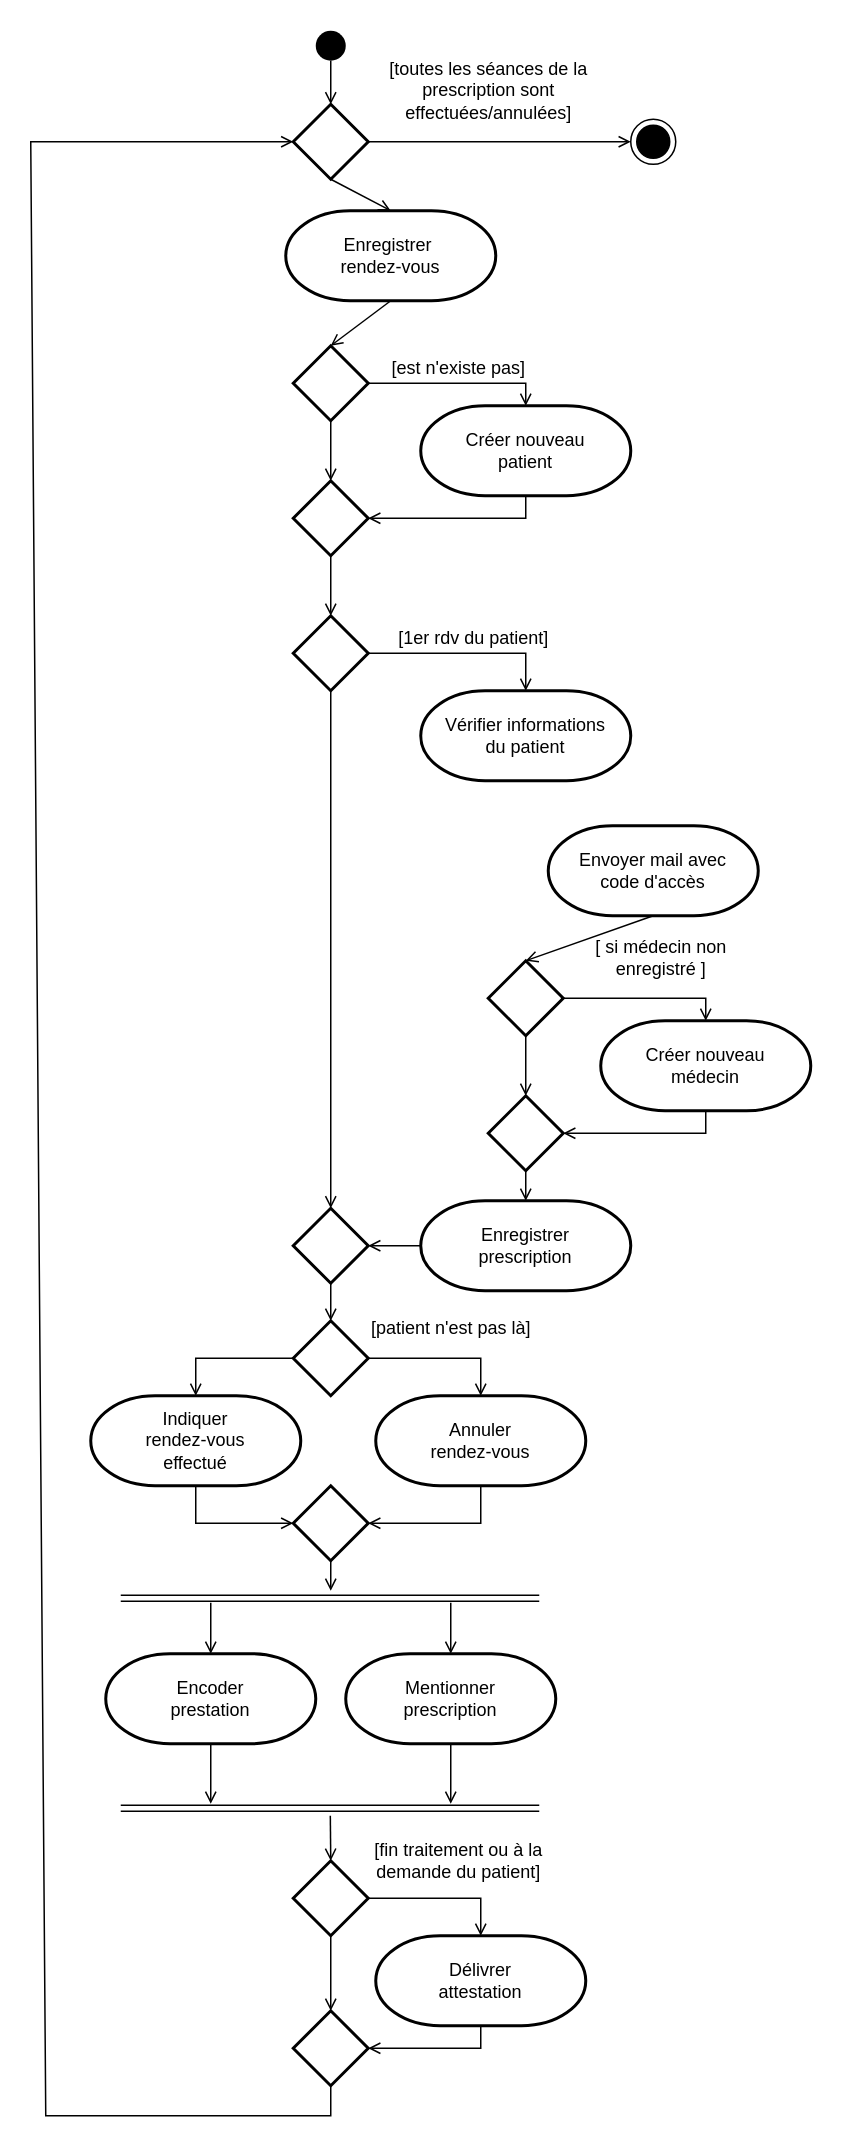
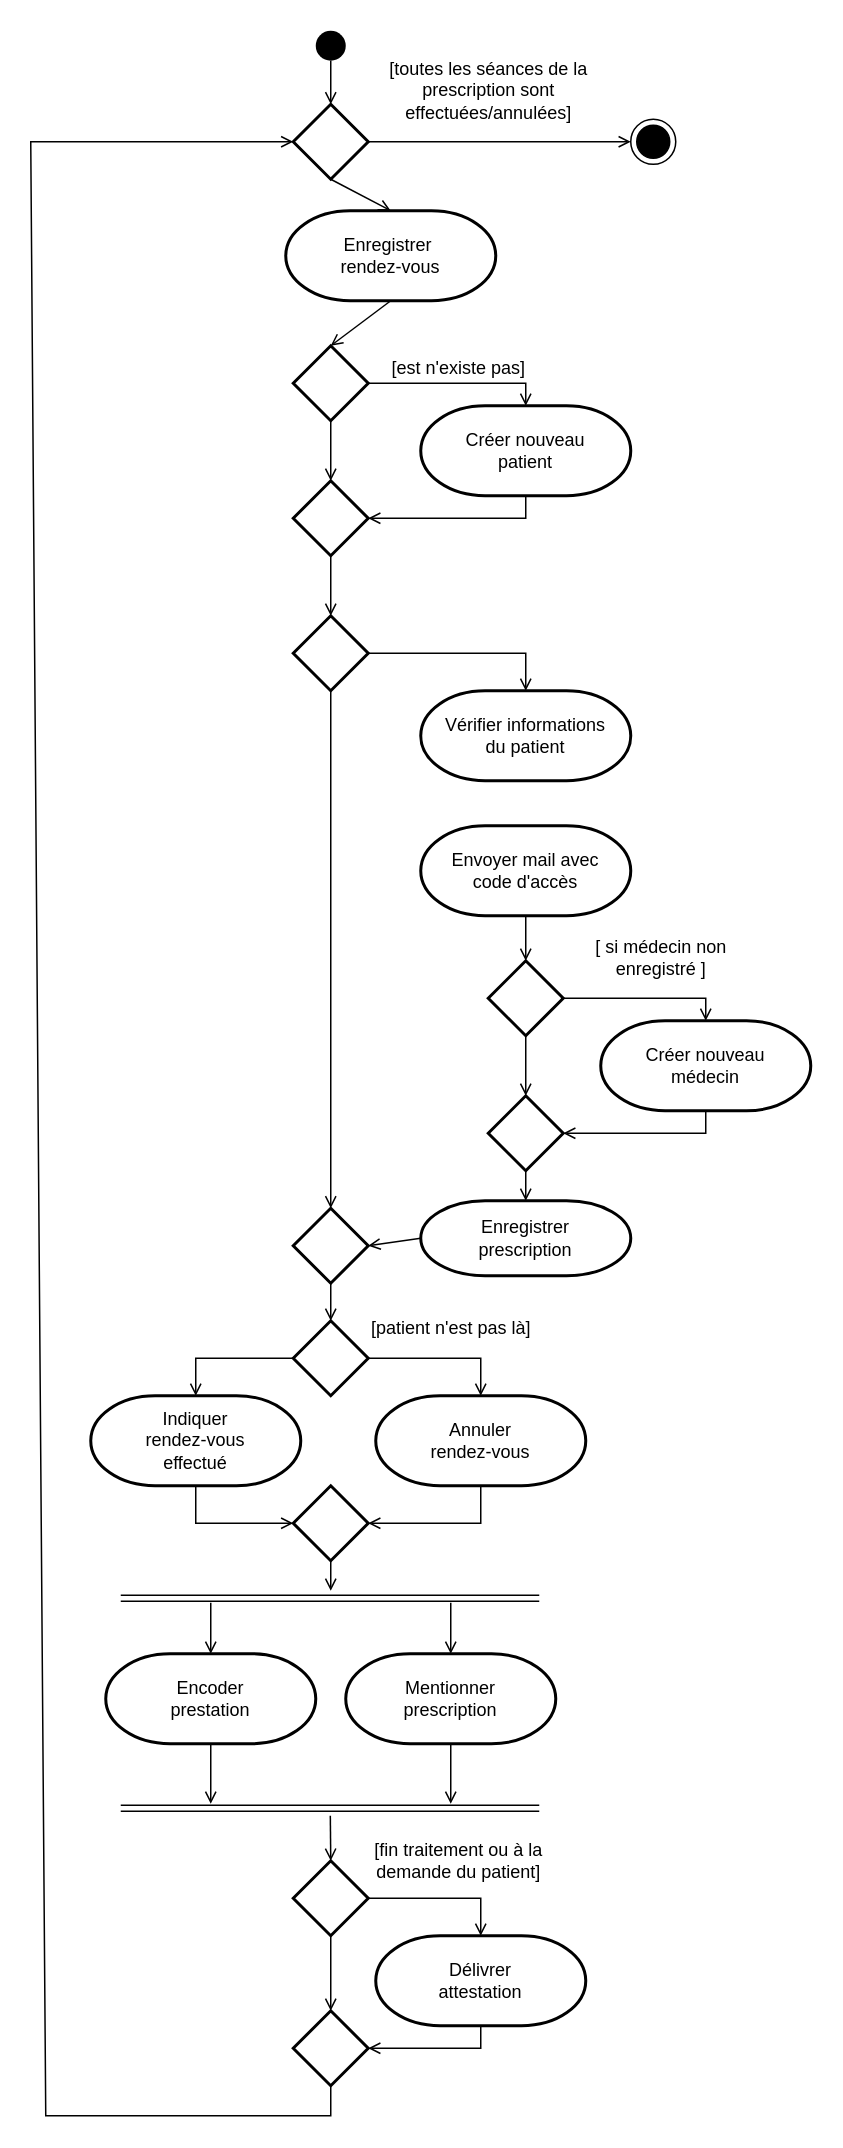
- <mxCell id="16" value="[1er rdv du patient]" style="text;html=1;align=center;verticalAlign=middle;resizable=0;points=[];autosize=1;strokeColor=none;fillColor=none;" parent="1" vertex="1"><mxGeometry x="255" y="410" width="120" height="30" as="geometry" /></mxCell>
- <mxCell id="18" value="Envoyer mail avec&lt;br&gt;code d'accès" style="strokeWidth=2;html=1;shape=mxgraph.flowchart.terminator;whiteSpace=wrap;" parent="1" vertex="1"><mxGeometry x="365" y="550" width="140" height="60" as="geometry" /></mxCell>
+ <mxCell id="18" value="Envoyer mail avec&lt;br&gt;code d'accès" style="strokeWidth=2;html=1;shape=mxgraph.flowchart.terminator;whiteSpace=wrap;" parent="1" vertex="1"><mxGeometry x="280" y="550" width="140" height="60" as="geometry" /></mxCell>
- <mxCell id="26" value="Enregistrer&lt;br&gt;prescription" style="strokeWidth=2;html=1;shape=mxgraph.flowchart.terminator;whiteSpace=wrap;" parent="1" vertex="1"><mxGeometry x="280" y="800" width="140" height="60" as="geometry" /></mxCell>
+ <mxCell id="26" value="Enregistrer&lt;br&gt;prescription" style="strokeWidth=2;html=1;shape=mxgraph.flowchart.terminator;whiteSpace=wrap;" parent="1" vertex="1"><mxGeometry x="280" y="800" width="140" height="50" as="geometry" /></mxCell>
